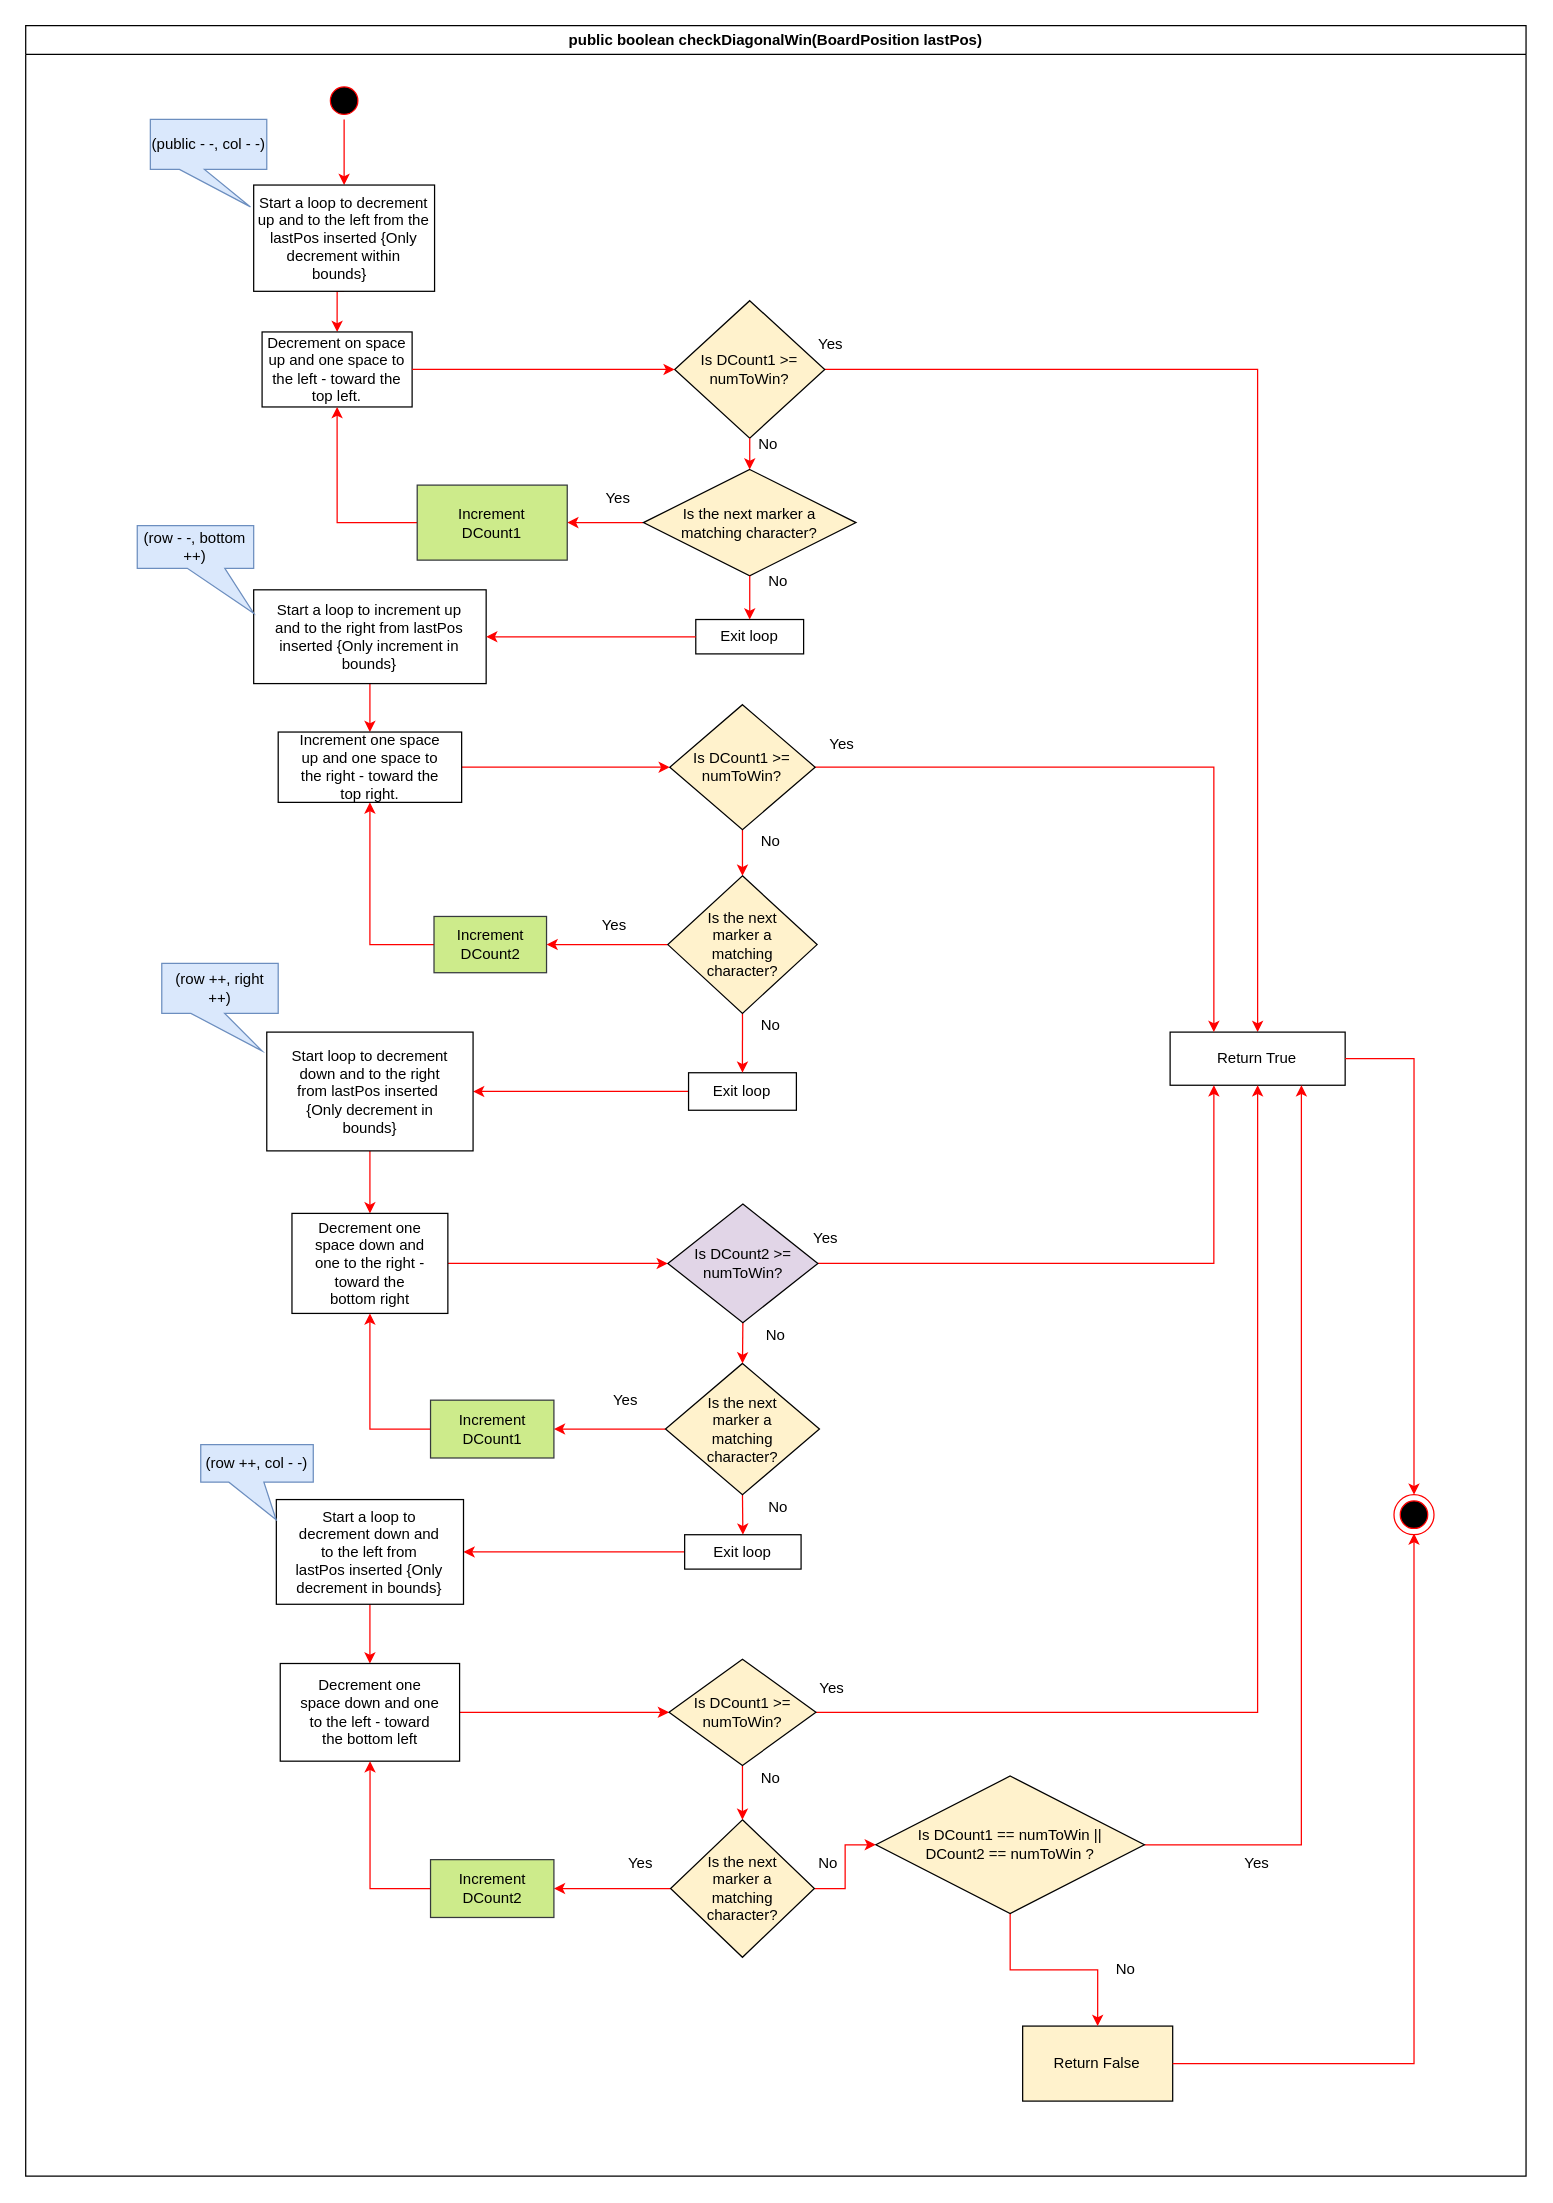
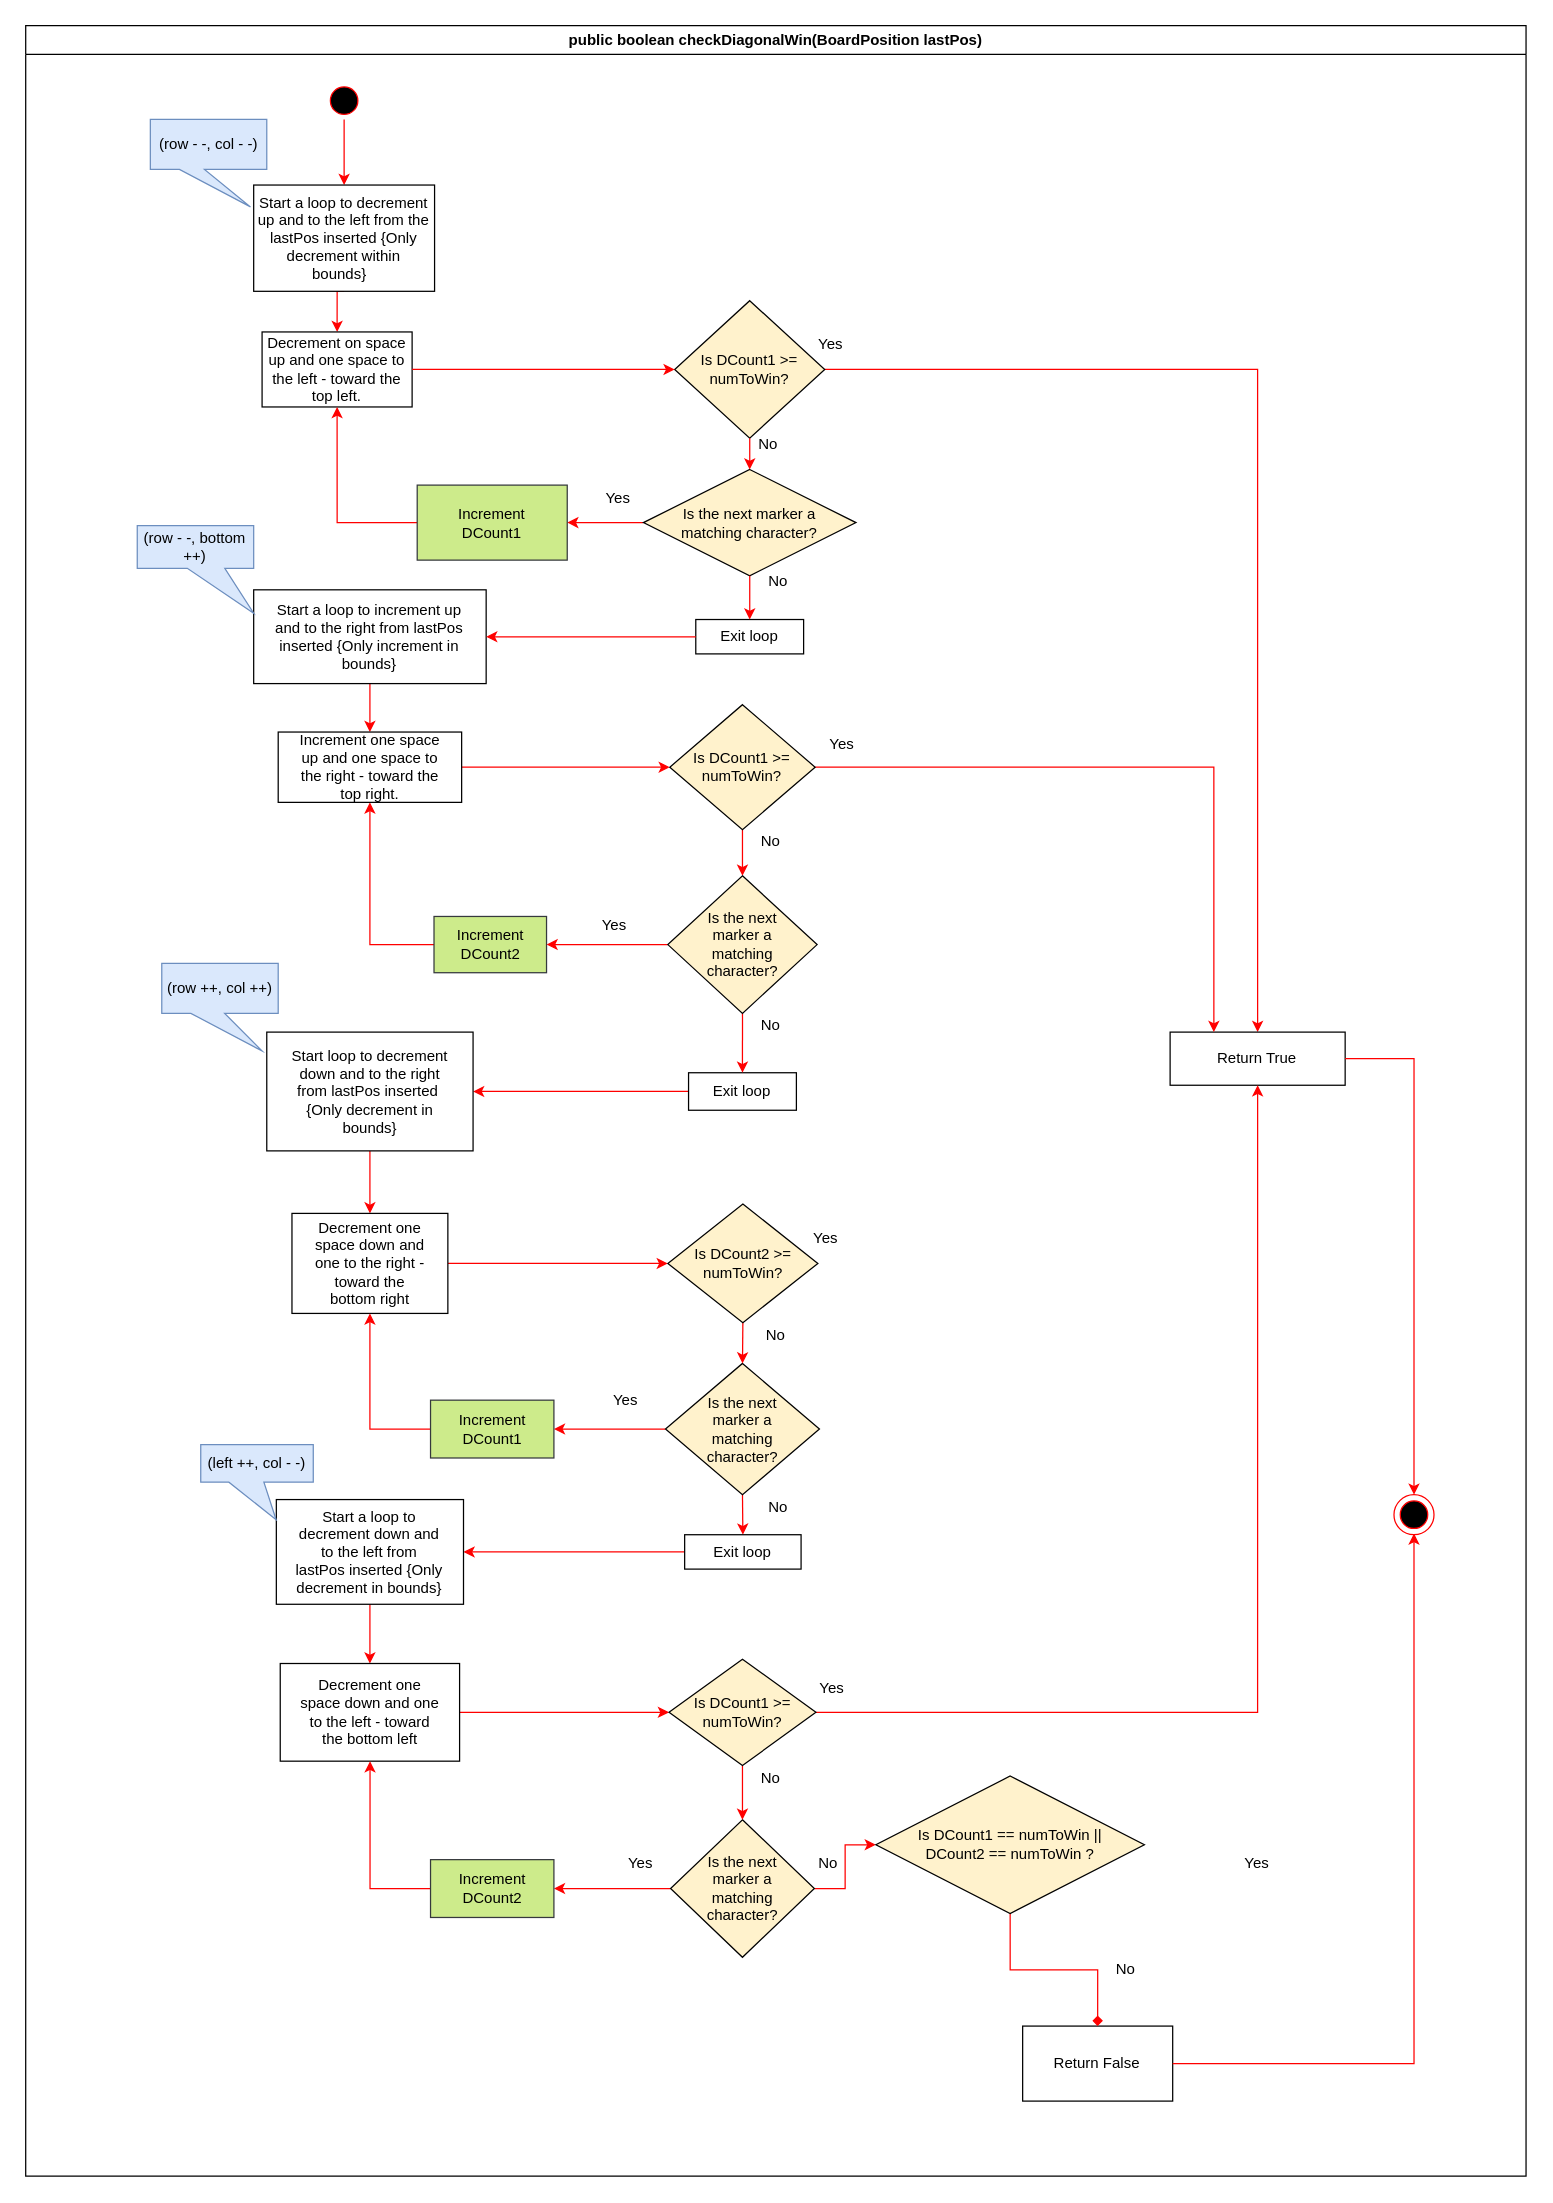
- <mxCell id="55" value="(public - -, col - -)" style="shape=callout;whiteSpace=wrap;html=1;perimeter=calloutPerimeter;strokeColor=#6c8ebf;position2=0.86;size=30;position=0.25;fillColor=#dae8fc;" vertex="1" parent="2"><mxGeometry x="99.69" y="75" width="93.12" height="70" as="geometry" /></mxCell>
+ <mxCell id="55" value="(row - -, col - -)" style="shape=callout;whiteSpace=wrap;html=1;perimeter=calloutPerimeter;strokeColor=#6c8ebf;position2=0.86;size=30;position=0.25;fillColor=#dae8fc;" vertex="1" parent="2"><mxGeometry x="99.69" y="75" width="93.12" height="70" as="geometry" /></mxCell>
- <mxCell id="57" value="(row ++, right ++)" style="shape=callout;whiteSpace=wrap;html=1;perimeter=calloutPerimeter;strokeColor=#6c8ebf;position2=0.86;size=30;position=0.25;fillColor=#dae8fc;base=27;" vertex="1" parent="2"><mxGeometry x="108.83" y="750" width="93.12" height="70" as="geometry" /></mxCell>
+ <mxCell id="57" value="(row ++, col ++)" style="shape=callout;whiteSpace=wrap;html=1;perimeter=calloutPerimeter;strokeColor=#6c8ebf;position2=0.86;size=30;position=0.25;fillColor=#dae8fc;base=27;" vertex="1" parent="2"><mxGeometry x="108.83" y="750" width="93.12" height="70" as="geometry" /></mxCell>
- <mxCell id="28" value="Is DCount2 &amp;gt;= numToWin?" style="rhombus;whiteSpace=wrap;html=1;rounded=0;spacingLeft=15;spacingRight=15;fillColor=#e1d5e7;" vertex="1" parent="2"><mxGeometry x="513.6" y="942.5" width="120" height="95" as="geometry" /></mxCell>
+ <mxCell id="28" value="Is DCount2 &amp;gt;= numToWin?" style="rhombus;whiteSpace=wrap;html=1;rounded=0;spacingLeft=15;spacingRight=15;fillColor=#fff2cc;" vertex="1" parent="2"><mxGeometry x="513.6" y="942.5" width="120" height="95" as="geometry" /></mxCell>
- <mxCell id="27" style="edgeStyle=orthogonalEdgeStyle;rounded=0;orthogonalLoop=1;jettySize=auto;html=1;exitX=1;exitY=0.5;exitDx=0;exitDy=0;entryX=0.25;entryY=1;entryDx=0;entryDy=0;strokeColor=#FF0000;" edge="1" parent="2" source="28" target="14"><mxGeometry relative="1" as="geometry" /></mxCell>
- <mxCell id="84" value="(row ++, col - -)" style="shape=callout;whiteSpace=wrap;html=1;perimeter=calloutPerimeter;strokeColor=#6c8ebf;position2=0.67;size=30;position=0.25;fillColor=#dae8fc;base=28;" vertex="1" parent="2"><mxGeometry x="140" y="1135" width="90" height="60" as="geometry" /></mxCell>
+ <mxCell id="84" value="(left ++, col - -)" style="shape=callout;whiteSpace=wrap;html=1;perimeter=calloutPerimeter;strokeColor=#6c8ebf;position2=0.67;size=30;position=0.25;fillColor=#dae8fc;base=28;" vertex="1" parent="2"><mxGeometry x="140" y="1135" width="90" height="60" as="geometry" /></mxCell>
- <mxCell id="86" style="edgeStyle=orthogonalEdgeStyle;rounded=0;orthogonalLoop=1;jettySize=auto;html=1;exitX=1;exitY=0.5;exitDx=0;exitDy=0;entryX=0.75;entryY=1;entryDx=0;entryDy=0;strokeColor=#FF0000;" edge="1" parent="2" source="88" target="14"><mxGeometry relative="1" as="geometry" /></mxCell>
- <mxCell id="87" style="edgeStyle=orthogonalEdgeStyle;rounded=0;orthogonalLoop=1;jettySize=auto;html=1;exitX=0.5;exitY=1;exitDx=0;exitDy=0;entryX=0.5;entryY=0;entryDx=0;entryDy=0;strokeColor=#FF0000;" edge="1" parent="2" source="88" target="31"><mxGeometry relative="1" as="geometry" /></mxCell>
+ <mxCell id="87" style="edgeStyle=orthogonalEdgeStyle;rounded=0;orthogonalLoop=1;jettySize=auto;html=1;exitX=0.5;exitY=1;exitDx=0;exitDy=0;entryX=0.5;entryY=0;entryDx=0;entryDy=0;strokeColor=#FF0000;endArrow=diamond;" edge="1" parent="2" source="88" target="31"><mxGeometry relative="1" as="geometry" /></mxCell>
- <mxCell id="31" value="Return False" style="whiteSpace=wrap;html=1;rounded=0;spacingLeft=15;spacingRight=15;fillColor=#fff2cc;" vertex="1" parent="2"><mxGeometry x="797.38" y="1600" width="120" height="60" as="geometry" /></mxCell>
+ <mxCell id="31" value="Return False" style="whiteSpace=wrap;html=1;rounded=0;spacingLeft=15;spacingRight=15;" vertex="1" parent="2"><mxGeometry x="797.38" y="1600" width="120" height="60" as="geometry" /></mxCell>
